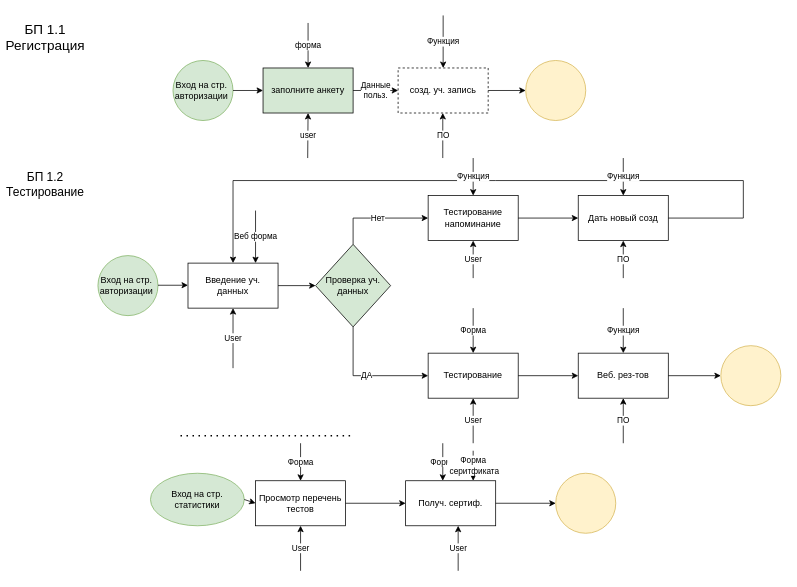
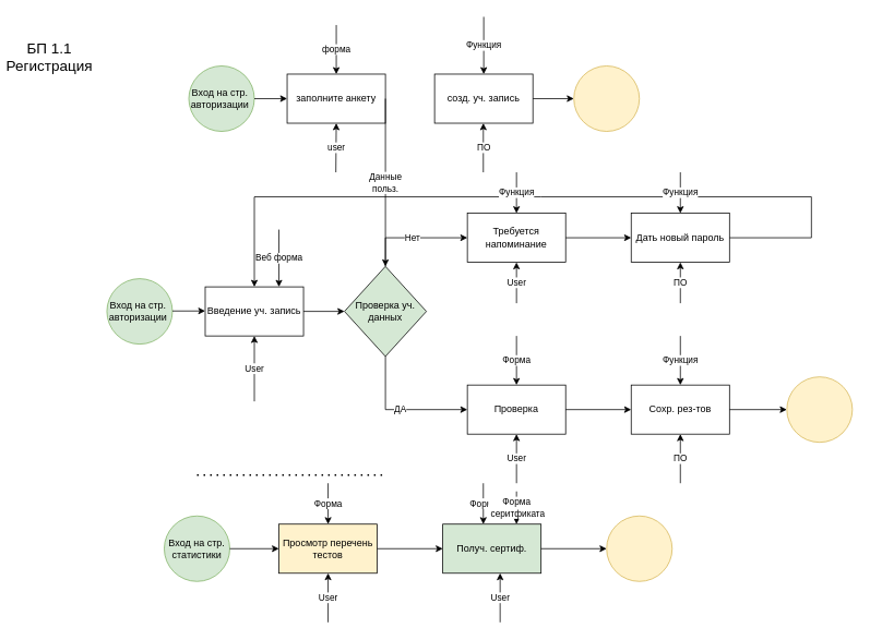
- <mxCell id="6" value="&lt;font style=&quot;font-size: 18px;&quot;&gt;БП 1.1&lt;br&gt;Регистрация&lt;br&gt;&lt;/font&gt;" style="text;html=1;align=center;verticalAlign=middle;whiteSpace=wrap;rounded=0;" vertex="1" parent="1"><mxGeometry x="20" y="20" width="80" height="60" as="geometry" /></mxCell>
+ <mxCell id="6" value="&lt;font style=&quot;font-size: 18px;&quot;&gt;БП 1.1&lt;br&gt;Регистрация&lt;br&gt;&lt;/font&gt;" style="text;html=1;align=center;verticalAlign=middle;whiteSpace=wrap;rounded=0;" vertex="1" parent="1"><mxGeometry x="20" y="40" width="80" height="60" as="geometry" /></mxCell>
- <mxCell id="3" value="заполните анкету" style="rounded=0;whiteSpace=wrap;html=1;fillColor=#d5e8d4;" vertex="1" parent="1"><mxGeometry x="350" y="90" width="120" height="60" as="geometry" /></mxCell>
+ <mxCell id="3" value="заполните анкету" style="rounded=0;whiteSpace=wrap;html=1;" vertex="1" parent="1"><mxGeometry x="350" y="90" width="120" height="60" as="geometry" /></mxCell>
- <mxCell id="7" value="Данные&lt;br&gt;польз." style="endArrow=classic;html=1;rounded=0;exitX=1;exitY=0.5;exitDx=0;exitDy=0;entryX=0;entryY=0.5;entryDx=0;entryDy=0;" edge="1" parent="1" source="3" target="4"><mxGeometry width="50" height="50" relative="1" as="geometry"><mxPoint x="460" y="170" as="sourcePoint" /><mxPoint x="510" y="120" as="targetPoint" /></mxGeometry></mxCell>
+ <mxCell id="7" value="Данные&lt;br&gt;польз." style="endArrow=classic;html=1;rounded=0;exitX=1;exitY=0.5;exitDx=0;exitDy=0;" edge="1" parent="1" source="3" target="18"><mxGeometry width="50" height="50" relative="1" as="geometry"><mxPoint x="460" y="170" as="sourcePoint" /><mxPoint x="510" y="120" as="targetPoint" /></mxGeometry></mxCell>
- <mxCell id="4" value="созд. уч. запись" style="rounded=0;whiteSpace=wrap;html=1;dashed=1;" vertex="1" parent="1"><mxGeometry x="530" y="90" width="120" height="60" as="geometry" /></mxCell>
+ <mxCell id="4" value="созд. уч. запись" style="rounded=0;whiteSpace=wrap;html=1;" vertex="1" parent="1"><mxGeometry x="530" y="90" width="120" height="60" as="geometry" /></mxCell>
- <mxCell id="14" value="&lt;font style=&quot;font-size: 16px;&quot;&gt;БП 1.2&lt;br&gt;Тестирование&lt;/font&gt;" style="text;html=1;strokeColor=none;fillColor=none;align=center;verticalAlign=middle;whiteSpace=wrap;rounded=0;" vertex="1" parent="1"><mxGeometry x="30" y="230" width="60" height="30" as="geometry" /></mxCell>
- <mxCell id="21" value="Тестирование напоминание" style="rounded=0;whiteSpace=wrap;html=1;" vertex="1" parent="1"><mxGeometry x="570" y="260" width="120" height="60" as="geometry" /></mxCell>
+ <mxCell id="21" value="Требуется напоминание" style="rounded=0;whiteSpace=wrap;html=1;" vertex="1" parent="1"><mxGeometry x="570" y="260" width="120" height="60" as="geometry" /></mxCell>
- <mxCell id="23" value="Дать новый созд" style="rounded=0;whiteSpace=wrap;html=1;" vertex="1" parent="1"><mxGeometry x="770" y="260" width="120" height="60" as="geometry" /></mxCell>
+ <mxCell id="23" value="Дать новый пароль" style="rounded=0;whiteSpace=wrap;html=1;" vertex="1" parent="1"><mxGeometry x="770" y="260" width="120" height="60" as="geometry" /></mxCell>
- <mxCell id="17" value="Введение уч. данных" style="rounded=0;whiteSpace=wrap;html=1;" vertex="1" parent="1"><mxGeometry x="250" y="350" width="120" height="60" as="geometry" /></mxCell>
+ <mxCell id="17" value="Введение уч. запись" style="rounded=0;whiteSpace=wrap;html=1;" vertex="1" parent="1"><mxGeometry x="250" y="350" width="120" height="60" as="geometry" /></mxCell>
- <mxCell id="22" value="Тестирование" style="rounded=0;whiteSpace=wrap;html=1;" vertex="1" parent="1"><mxGeometry x="570" y="470" width="120" height="60" as="geometry" /></mxCell>
+ <mxCell id="22" value="Проверка" style="rounded=0;whiteSpace=wrap;html=1;" vertex="1" parent="1"><mxGeometry x="570" y="470" width="120" height="60" as="geometry" /></mxCell>
- <mxCell id="24" value="Веб. рез-тов" style="rounded=0;whiteSpace=wrap;html=1;" vertex="1" parent="1"><mxGeometry x="770" y="470" width="120" height="60" as="geometry" /></mxCell>
+ <mxCell id="24" value="Сохр. рез-тов" style="rounded=0;whiteSpace=wrap;html=1;" vertex="1" parent="1"><mxGeometry x="770" y="470" width="120" height="60" as="geometry" /></mxCell>
- <mxCell id="41" value="Вход на стр. статистики" style="ellipse;whiteSpace=wrap;html=1;aspect=fixed;fillColor=#d5e8d4;strokeColor=#82b366;" vertex="1" parent="1"><mxGeometry x="200" y="630" width="125" height="70" as="geometry" /></mxCell>
+ <mxCell id="41" value="Вход на стр. статистики" style="ellipse;whiteSpace=wrap;html=1;aspect=fixed;fillColor=#d5e8d4;strokeColor=#82b366;" vertex="1" parent="1"><mxGeometry x="200" y="630" width="80" height="80" as="geometry" /></mxCell>
- <mxCell id="44" value="Просмотр перечень тестов" style="rounded=0;whiteSpace=wrap;html=1;" vertex="1" parent="1"><mxGeometry x="340" y="640" width="120" height="60" as="geometry" /></mxCell>
+ <mxCell id="44" value="Просмотр перечень тестов" style="rounded=0;whiteSpace=wrap;html=1;fillColor=#fff2cc;" vertex="1" parent="1"><mxGeometry x="340" y="640" width="120" height="60" as="geometry" /></mxCell>
- <mxCell id="43" value="Получ. сертиф." style="rounded=0;whiteSpace=wrap;html=1;" vertex="1" parent="1"><mxGeometry x="540" y="640" width="120" height="60" as="geometry" /></mxCell>
+ <mxCell id="43" value="Получ. сертиф." style="rounded=0;whiteSpace=wrap;html=1;fillColor=#d5e8d4;" vertex="1" parent="1"><mxGeometry x="540" y="640" width="120" height="60" as="geometry" /></mxCell>
